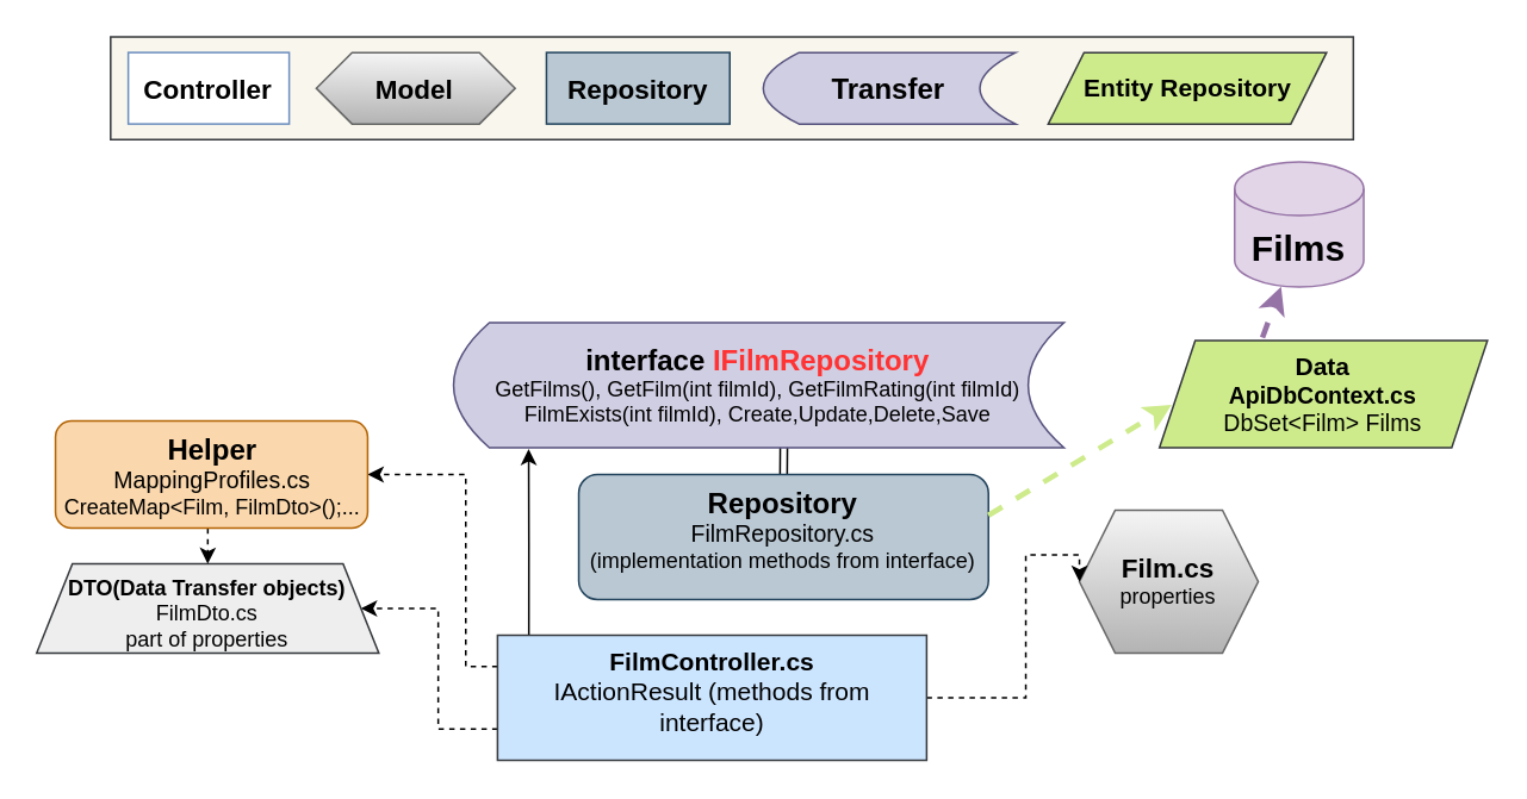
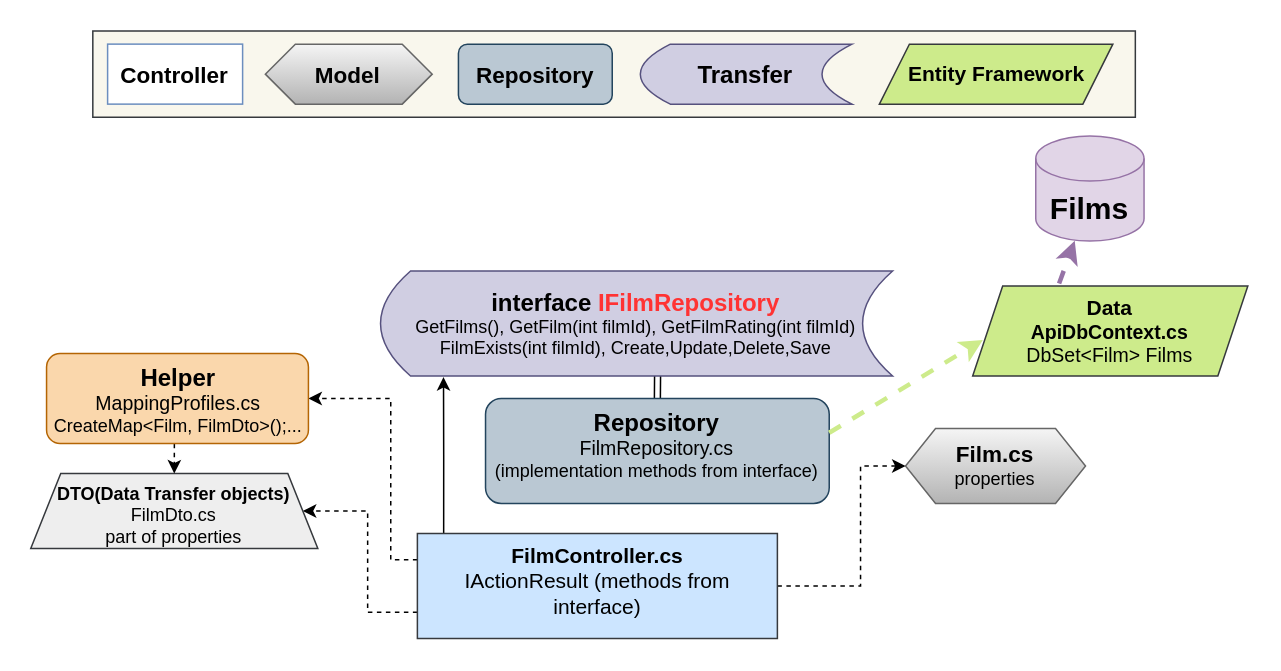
- <mxCell id="5" value="&lt;font style=&quot;&quot;&gt;&lt;b style=&quot;&quot;&gt;&lt;font style=&quot;font-size: 15px;&quot;&gt;Repository&lt;/font&gt;&lt;/b&gt;&lt;br&gt;&lt;/font&gt;" style="whiteSpace=wrap;html=1;fillColor=#bac8d3;strokeColor=#23445d;verticalAlign=middle;rounded=0;" parent="1" vertex="1"><mxGeometry x="305.12" y="28.75" width="102.54" height="40" as="geometry" /></mxCell>
+ <mxCell id="5" value="&lt;font style=&quot;&quot;&gt;&lt;b style=&quot;&quot;&gt;&lt;font style=&quot;font-size: 15px;&quot;&gt;Repository&lt;/font&gt;&lt;/b&gt;&lt;br&gt;&lt;/font&gt;" style="rounded=1;whiteSpace=wrap;html=1;fillColor=#bac8d3;strokeColor=#23445d;verticalAlign=middle;" parent="1" vertex="1"><mxGeometry x="305.12" y="28.75" width="102.54" height="40" as="geometry" /></mxCell>
- <mxCell id="7" value="&lt;font style=&quot;font-size: 14px;&quot;&gt;&lt;b&gt;Entity Repository&lt;/b&gt;&lt;/font&gt;" style="shape=parallelogram;perimeter=parallelogramPerimeter;whiteSpace=wrap;html=1;fixedSize=1;fillColor=#cdeb8b;strokeColor=#36393d;" parent="1" vertex="1"><mxGeometry x="585.76" y="28.75" width="155.63" height="40" as="geometry" /></mxCell>
+ <mxCell id="7" value="&lt;font style=&quot;font-size: 14px;&quot;&gt;&lt;b&gt;Entity Framework&lt;/b&gt;&lt;/font&gt;" style="shape=parallelogram;perimeter=parallelogramPerimeter;whiteSpace=wrap;html=1;fixedSize=1;fillColor=#cdeb8b;strokeColor=#36393d;" parent="1" vertex="1"><mxGeometry x="585.76" y="28.75" width="155.63" height="40" as="geometry" /></mxCell>
- <mxCell id="8" value="&lt;font style=&quot;&quot;&gt;&lt;b style=&quot;font-size: 15px;&quot;&gt;Film.cs&lt;/b&gt;&lt;br&gt;&lt;font style=&quot;font-size: 12px;&quot;&gt;properties&lt;/font&gt;&lt;br&gt;&lt;/font&gt;" style="shape=hexagon;perimeter=hexagonPerimeter2;whiteSpace=wrap;html=1;fixedSize=1;fillColor=#f5f5f5;strokeColor=#666666;gradientColor=#b3b3b3;" parent="1" vertex="1"><mxGeometry x="603.19" y="285" width="100" height="80" as="geometry" /></mxCell>
+ <mxCell id="8" value="&lt;font style=&quot;&quot;&gt;&lt;b style=&quot;font-size: 15px;&quot;&gt;Film.cs&lt;/b&gt;&lt;br&gt;&lt;font style=&quot;font-size: 12px;&quot;&gt;properties&lt;/font&gt;&lt;br&gt;&lt;/font&gt;" style="shape=hexagon;perimeter=hexagonPerimeter2;whiteSpace=wrap;html=1;fixedSize=1;fillColor=#f5f5f5;strokeColor=#666666;gradientColor=#b3b3b3;" parent="1" vertex="1"><mxGeometry x="603.19" y="285" width="120" height="50" as="geometry" /></mxCell>
